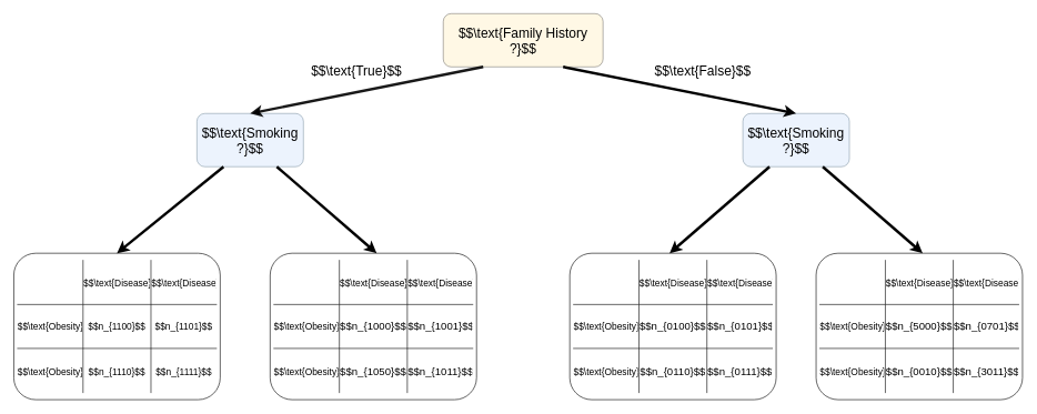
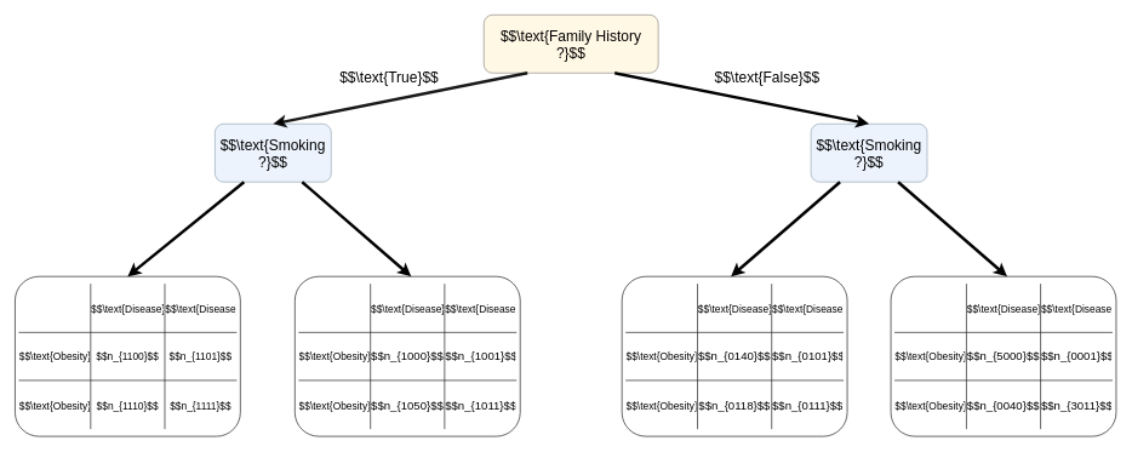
- <mxCell id="50" value="&lt;span style=&quot;color: rgb(0, 0, 0);&quot;&gt;$$n_{0100}$$&lt;/span&gt;" style="shape=partialRectangle;html=1;whiteSpace=wrap;connectable=0;strokeColor=inherit;overflow=hidden;fillColor=none;top=0;left=0;bottom=0;right=0;pointerEvents=1;fontSize=16;" vertex="1" parent="48"><mxGeometry x="99" width="102" height="66" as="geometry"><mxRectangle width="102" height="66" as="alternateBounds" /></mxGeometry></mxCell>
+ <mxCell id="50" value="&lt;span style=&quot;color: rgb(0, 0, 0);&quot;&gt;$$n_{0140}$$&lt;/span&gt;" style="shape=partialRectangle;html=1;whiteSpace=wrap;connectable=0;strokeColor=inherit;overflow=hidden;fillColor=none;top=0;left=0;bottom=0;right=0;pointerEvents=1;fontSize=16;" vertex="1" parent="48"><mxGeometry x="99" width="102" height="66" as="geometry"><mxRectangle width="102" height="66" as="alternateBounds" /></mxGeometry></mxCell>
- <mxCell id="64" value="&lt;span style=&quot;color: rgb(0, 0, 0);&quot;&gt;$$n_{0701}$$&lt;/span&gt;" style="shape=partialRectangle;html=1;whiteSpace=wrap;connectable=0;strokeColor=inherit;overflow=hidden;fillColor=none;top=0;left=0;bottom=0;right=0;pointerEvents=1;fontSize=16;" vertex="1" parent="61"><mxGeometry x="201" width="99" height="66" as="geometry"><mxRectangle width="99" height="66" as="alternateBounds" /></mxGeometry></mxCell>
+ <mxCell id="64" value="&lt;span style=&quot;color: rgb(0, 0, 0);&quot;&gt;$$n_{0001}$$&lt;/span&gt;" style="shape=partialRectangle;html=1;whiteSpace=wrap;connectable=0;strokeColor=inherit;overflow=hidden;fillColor=none;top=0;left=0;bottom=0;right=0;pointerEvents=1;fontSize=16;" vertex="1" parent="61"><mxGeometry x="201" width="99" height="66" as="geometry"><mxRectangle width="99" height="66" as="alternateBounds" /></mxGeometry></mxCell>
- <mxCell id="54" value="&lt;span style=&quot;color: rgb(0, 0, 0);&quot;&gt;$$n_{0110}$$&lt;/span&gt;" style="shape=partialRectangle;html=1;whiteSpace=wrap;connectable=0;strokeColor=inherit;overflow=hidden;fillColor=none;top=0;left=0;bottom=0;right=0;pointerEvents=1;fontSize=16;" vertex="1" parent="52"><mxGeometry x="99" width="102" height="67" as="geometry"><mxRectangle width="102" height="67" as="alternateBounds" /></mxGeometry></mxCell>
+ <mxCell id="54" value="&lt;span style=&quot;color: rgb(0, 0, 0);&quot;&gt;$$n_{0118}$$&lt;/span&gt;" style="shape=partialRectangle;html=1;whiteSpace=wrap;connectable=0;strokeColor=inherit;overflow=hidden;fillColor=none;top=0;left=0;bottom=0;right=0;pointerEvents=1;fontSize=16;" vertex="1" parent="52"><mxGeometry x="99" width="102" height="67" as="geometry"><mxRectangle width="102" height="67" as="alternateBounds" /></mxGeometry></mxCell>
- <mxCell id="67" value="&lt;span style=&quot;color: rgb(0, 0, 0);&quot;&gt;$$n_{0010}$$&lt;/span&gt;" style="shape=partialRectangle;html=1;whiteSpace=wrap;connectable=0;strokeColor=inherit;overflow=hidden;fillColor=none;top=0;left=0;bottom=0;right=0;pointerEvents=1;fontSize=16;" vertex="1" parent="65"><mxGeometry x="99" width="102" height="67" as="geometry"><mxRectangle width="102" height="67" as="alternateBounds" /></mxGeometry></mxCell>
+ <mxCell id="67" value="&lt;span style=&quot;color: rgb(0, 0, 0);&quot;&gt;$$n_{0040}$$&lt;/span&gt;" style="shape=partialRectangle;html=1;whiteSpace=wrap;connectable=0;strokeColor=inherit;overflow=hidden;fillColor=none;top=0;left=0;bottom=0;right=0;pointerEvents=1;fontSize=16;" vertex="1" parent="65"><mxGeometry x="99" width="102" height="67" as="geometry"><mxRectangle width="102" height="67" as="alternateBounds" /></mxGeometry></mxCell>
